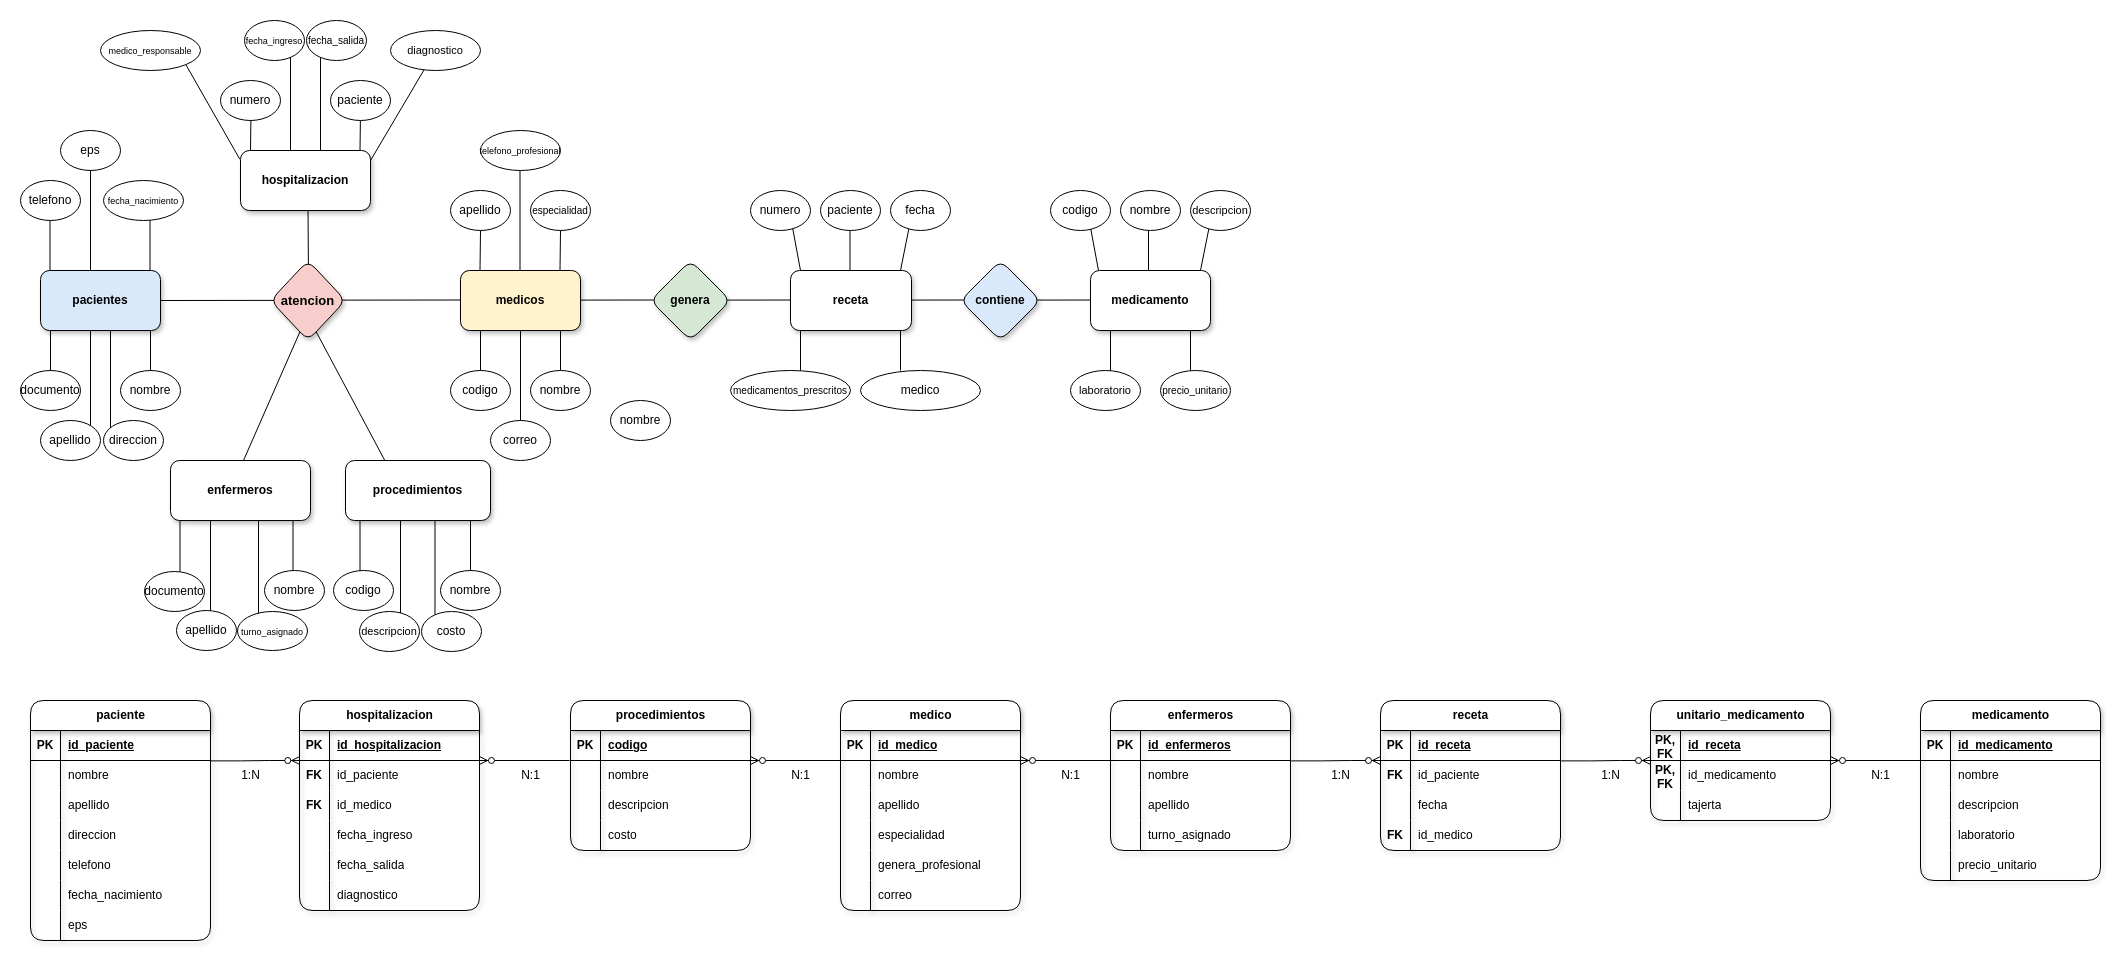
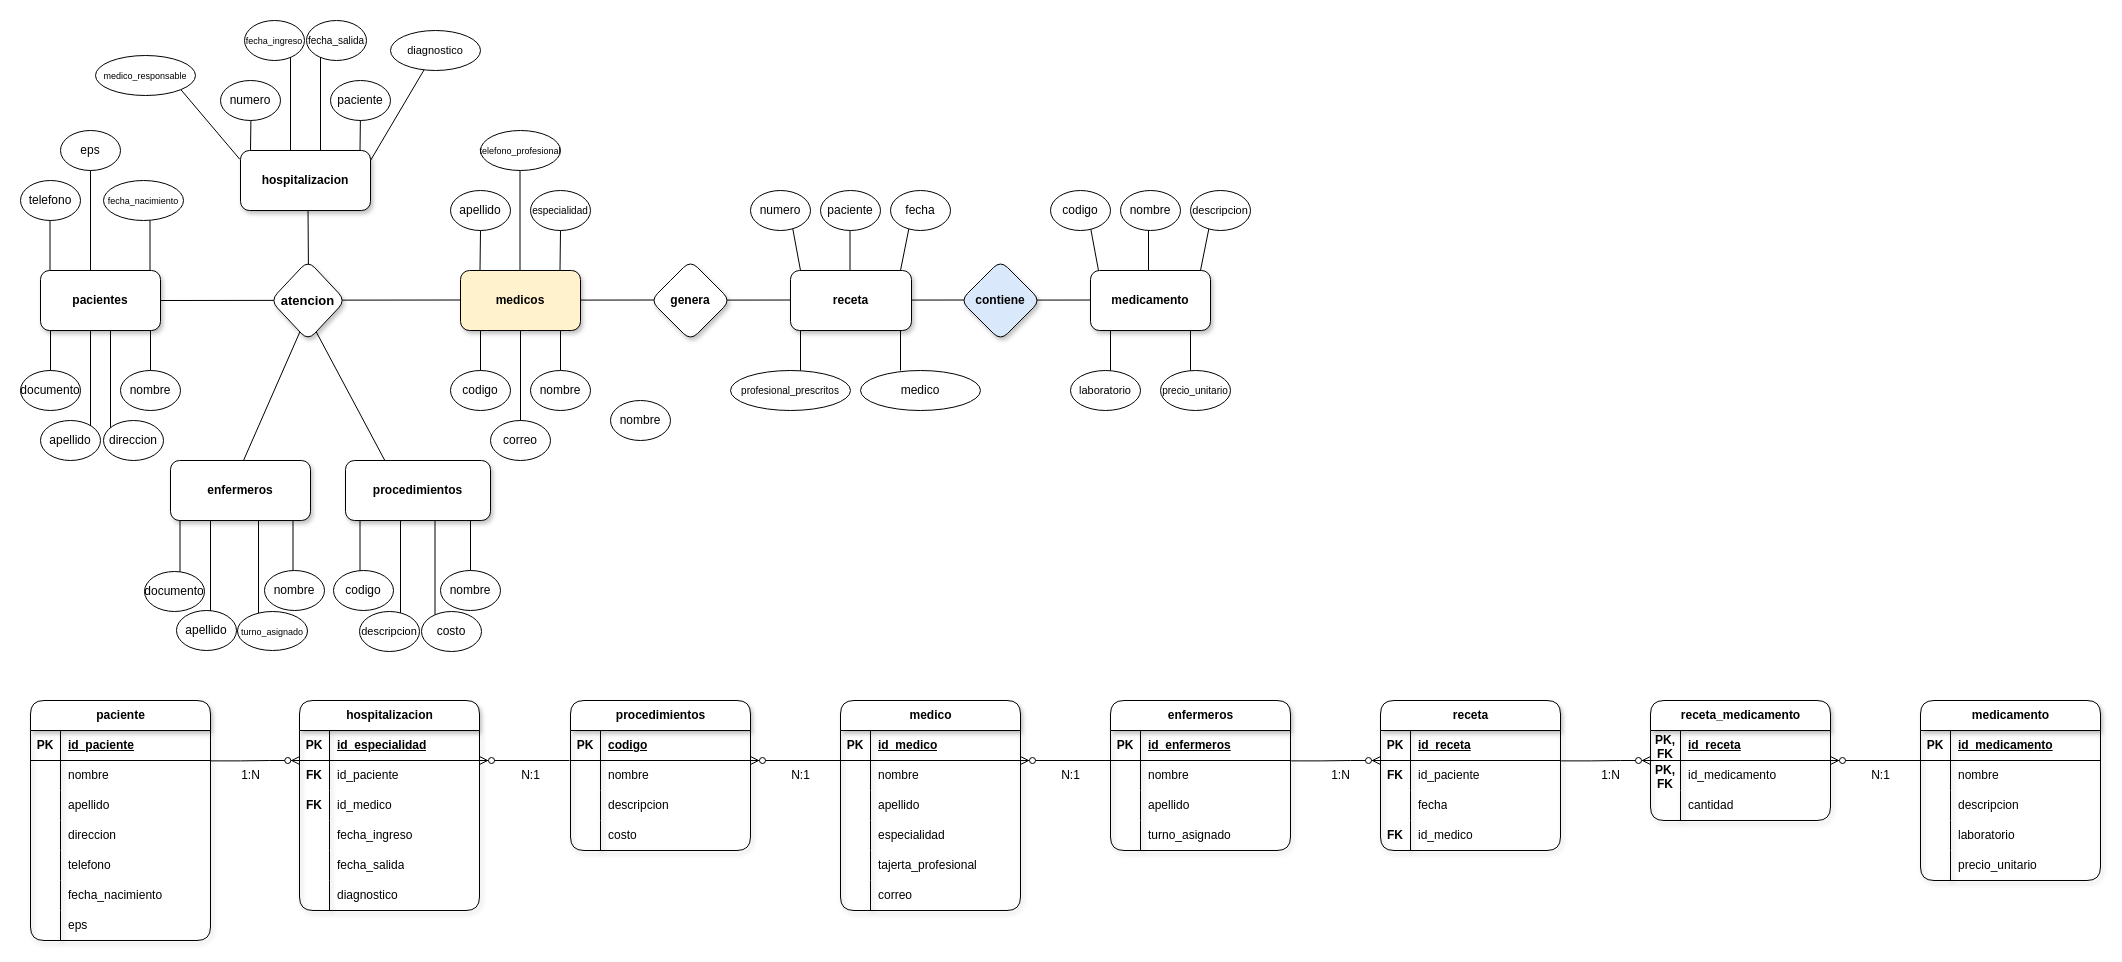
- <mxCell id="65" value="&lt;font style=&quot;font-size: 9px;&quot;&gt;medico_responsable&lt;/font&gt;" style="ellipse;whiteSpace=wrap;html=1;" vertex="1" parent="1"><mxGeometry x="100" y="30" width="100" height="40" as="geometry" /></mxCell>
+ <mxCell id="65" value="&lt;font style=&quot;font-size: 9px;&quot;&gt;medico_responsable&lt;/font&gt;" style="ellipse;whiteSpace=wrap;html=1;" vertex="1" parent="1"><mxGeometry x="95" y="55" width="100" height="40" as="geometry" /></mxCell>
- <mxCell id="40" value="&lt;b&gt;pacientes&lt;/b&gt;" style="rounded=1;whiteSpace=wrap;html=1;shadow=1;fillColor=#dae8fc;" vertex="1" parent="1"><mxGeometry x="40" y="270" width="120" height="60" as="geometry" /></mxCell>
+ <mxCell id="40" value="&lt;b&gt;pacientes&lt;/b&gt;" style="rounded=1;whiteSpace=wrap;html=1;shadow=1;" vertex="1" parent="1"><mxGeometry x="40" y="270" width="120" height="60" as="geometry" /></mxCell>
- <mxCell id="20" value="&lt;font style=&quot;font-size: 13px;&quot;&gt;&lt;b style=&quot;&quot;&gt;atencion&lt;/b&gt;&lt;/font&gt;" style="rhombus;whiteSpace=wrap;html=1;rounded=1;shadow=1;fillColor=#f8cecc;" vertex="1" parent="1"><mxGeometry x="270" y="260" width="75" height="80" as="geometry" /></mxCell>
+ <mxCell id="20" value="&lt;font style=&quot;font-size: 13px;&quot;&gt;&lt;b style=&quot;&quot;&gt;atencion&lt;/b&gt;&lt;/font&gt;" style="rhombus;whiteSpace=wrap;html=1;rounded=1;shadow=1;" vertex="1" parent="1"><mxGeometry x="270" y="260" width="75" height="80" as="geometry" /></mxCell>
- <mxCell id="18" value="&lt;b&gt;genera&lt;/b&gt;" style="rhombus;whiteSpace=wrap;html=1;rounded=1;shadow=1;fillColor=#d5e8d4;" vertex="1" parent="1"><mxGeometry x="650" y="260" width="80" height="80" as="geometry" /></mxCell>
+ <mxCell id="18" value="&lt;b&gt;genera&lt;/b&gt;" style="rhombus;whiteSpace=wrap;html=1;rounded=1;shadow=1;" vertex="1" parent="1"><mxGeometry x="650" y="260" width="80" height="80" as="geometry" /></mxCell>
- <mxCell id="68" value="&lt;font style=&quot;font-size: 10px;&quot;&gt;medicamentos_prescritos&lt;/font&gt;" style="ellipse;whiteSpace=wrap;html=1;" vertex="1" parent="1"><mxGeometry x="730" y="370" width="120" height="40" as="geometry" /></mxCell>
+ <mxCell id="68" value="&lt;font style=&quot;font-size: 10px;&quot;&gt;profesional_prescritos&lt;/font&gt;" style="ellipse;whiteSpace=wrap;html=1;" vertex="1" parent="1"><mxGeometry x="730" y="370" width="120" height="40" as="geometry" /></mxCell>
- <mxCell id="208" value="unitario_medicamento" style="shape=table;startSize=30;container=1;collapsible=1;childLayout=tableLayout;fixedRows=1;rowLines=0;fontStyle=1;align=center;resizeLast=1;html=1;rounded=1;shadow=1;" vertex="1" parent="1"><mxGeometry x="1650" y="700" width="180" height="120" as="geometry" /></mxCell>
+ <mxCell id="208" value="receta_medicamento" style="shape=table;startSize=30;container=1;collapsible=1;childLayout=tableLayout;fixedRows=1;rowLines=0;fontStyle=1;align=center;resizeLast=1;html=1;rounded=1;shadow=1;" vertex="1" parent="1"><mxGeometry x="1650" y="700" width="180" height="120" as="geometry" /></mxCell>
- <mxCell id="108" value="id_hospitalizacion" style="shape=partialRectangle;connectable=0;fillColor=none;top=0;left=0;bottom=0;right=0;align=left;spacingLeft=6;fontStyle=5;overflow=hidden;whiteSpace=wrap;html=1;" vertex="1" parent="106"><mxGeometry x="30" width="150" height="30" as="geometry"><mxRectangle width="150" height="30" as="alternateBounds" /></mxGeometry></mxCell>
+ <mxCell id="108" value="id_especialidad" style="shape=partialRectangle;connectable=0;fillColor=none;top=0;left=0;bottom=0;right=0;align=left;spacingLeft=6;fontStyle=5;overflow=hidden;whiteSpace=wrap;html=1;" vertex="1" parent="106"><mxGeometry x="30" width="150" height="30" as="geometry"><mxRectangle width="150" height="30" as="alternateBounds" /></mxGeometry></mxCell>
- <mxCell id="217" value="tajerta" style="shape=partialRectangle;connectable=0;fillColor=none;top=0;left=0;bottom=0;right=0;align=left;spacingLeft=6;overflow=hidden;whiteSpace=wrap;html=1;" vertex="1" parent="215"><mxGeometry x="30" width="150" height="30" as="geometry"><mxRectangle width="150" height="30" as="alternateBounds" /></mxGeometry></mxCell>
+ <mxCell id="217" value="cantidad" style="shape=partialRectangle;connectable=0;fillColor=none;top=0;left=0;bottom=0;right=0;align=left;spacingLeft=6;overflow=hidden;whiteSpace=wrap;html=1;" vertex="1" parent="215"><mxGeometry x="30" width="150" height="30" as="geometry"><mxRectangle width="150" height="30" as="alternateBounds" /></mxGeometry></mxCell>
- <mxCell id="141" value="genera_profesional" style="shape=partialRectangle;connectable=0;fillColor=none;top=0;left=0;bottom=0;right=0;align=left;spacingLeft=6;overflow=hidden;whiteSpace=wrap;html=1;" vertex="1" parent="139"><mxGeometry x="30" width="150" height="30" as="geometry"><mxRectangle width="150" height="30" as="alternateBounds" /></mxGeometry></mxCell>
+ <mxCell id="141" value="tajerta_profesional" style="shape=partialRectangle;connectable=0;fillColor=none;top=0;left=0;bottom=0;right=0;align=left;spacingLeft=6;overflow=hidden;whiteSpace=wrap;html=1;" vertex="1" parent="139"><mxGeometry x="30" width="150" height="30" as="geometry"><mxRectangle width="150" height="30" as="alternateBounds" /></mxGeometry></mxCell>
